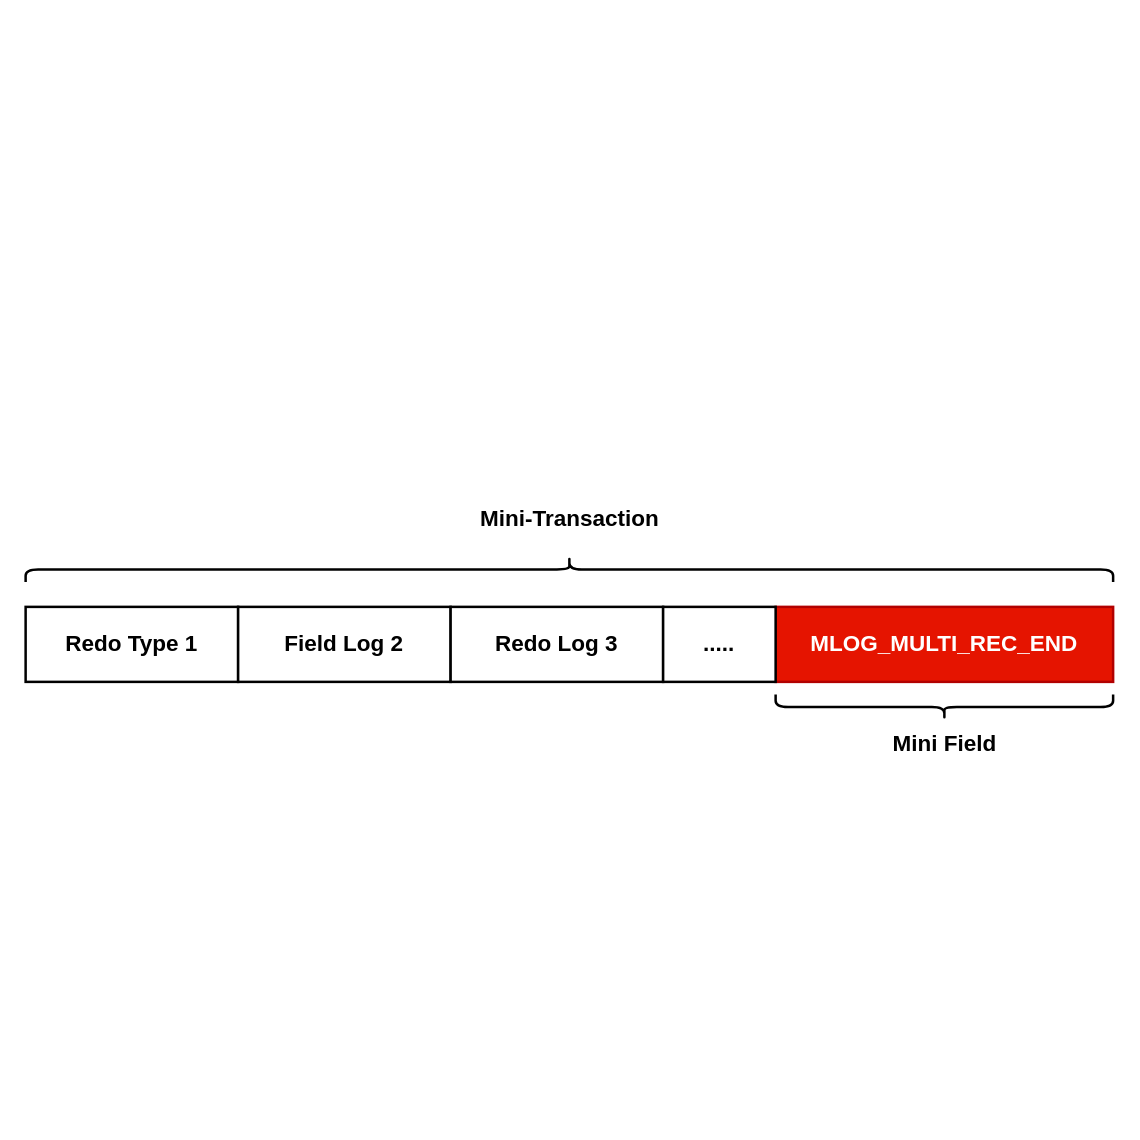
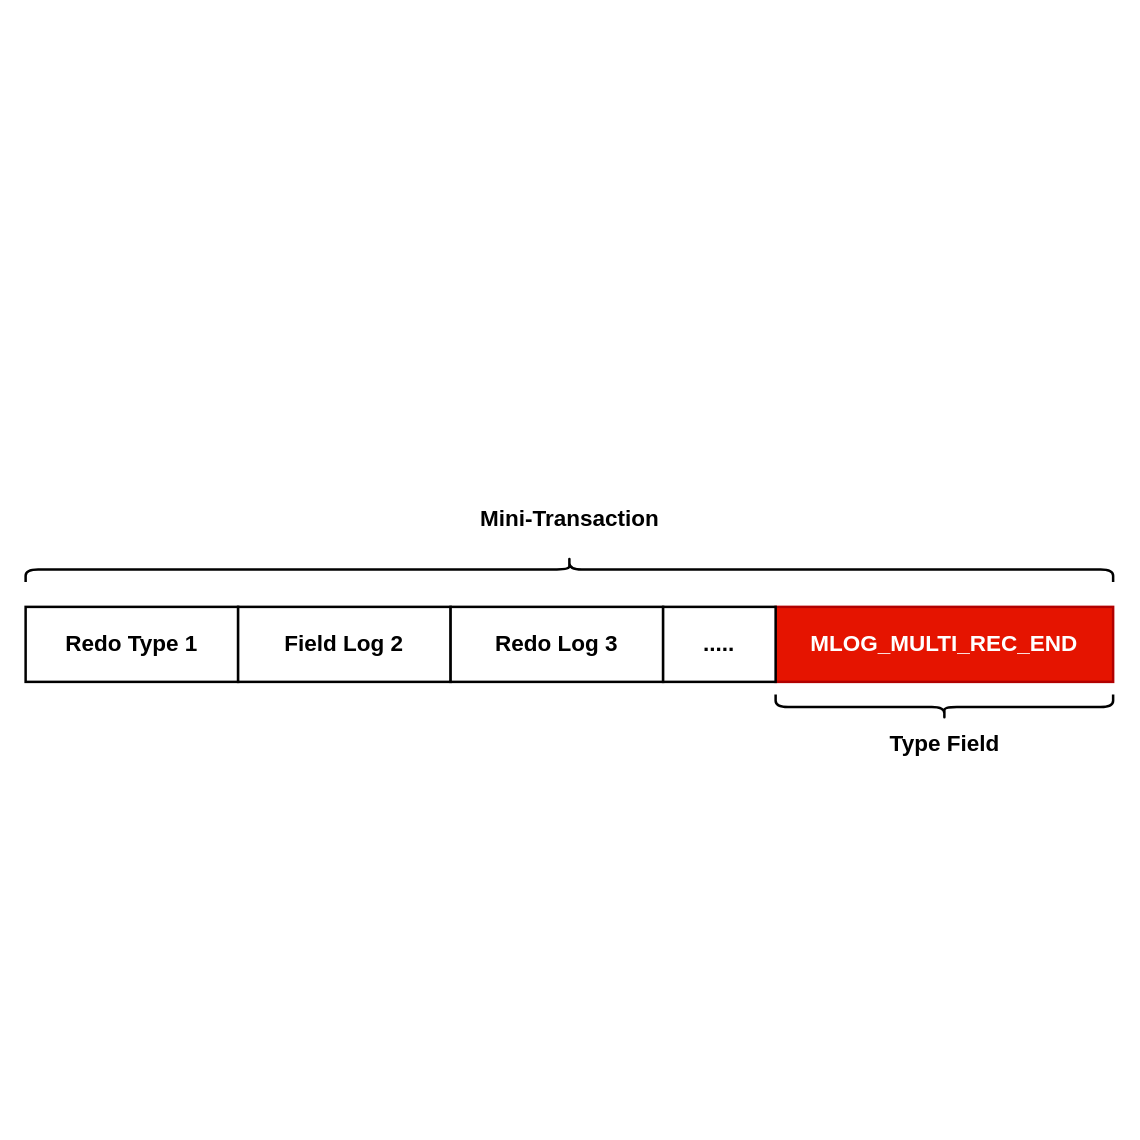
- <mxCell id="8" value="&lt;b&gt;Mini Field&lt;/b&gt;" style="text;html=1;align=center;verticalAlign=middle;resizable=0;points=[];autosize=1;strokeColor=none;fillColor=none;fontSize=18;" vertex="1" parent="1"><mxGeometry x="700" y="575" width="110" height="40" as="geometry" /></mxCell>
+ <mxCell id="8" value="&lt;b&gt;Type Field&lt;/b&gt;" style="text;html=1;align=center;verticalAlign=middle;resizable=0;points=[];autosize=1;strokeColor=none;fillColor=none;fontSize=18;" vertex="1" parent="1"><mxGeometry x="700" y="575" width="110" height="40" as="geometry" /></mxCell>
